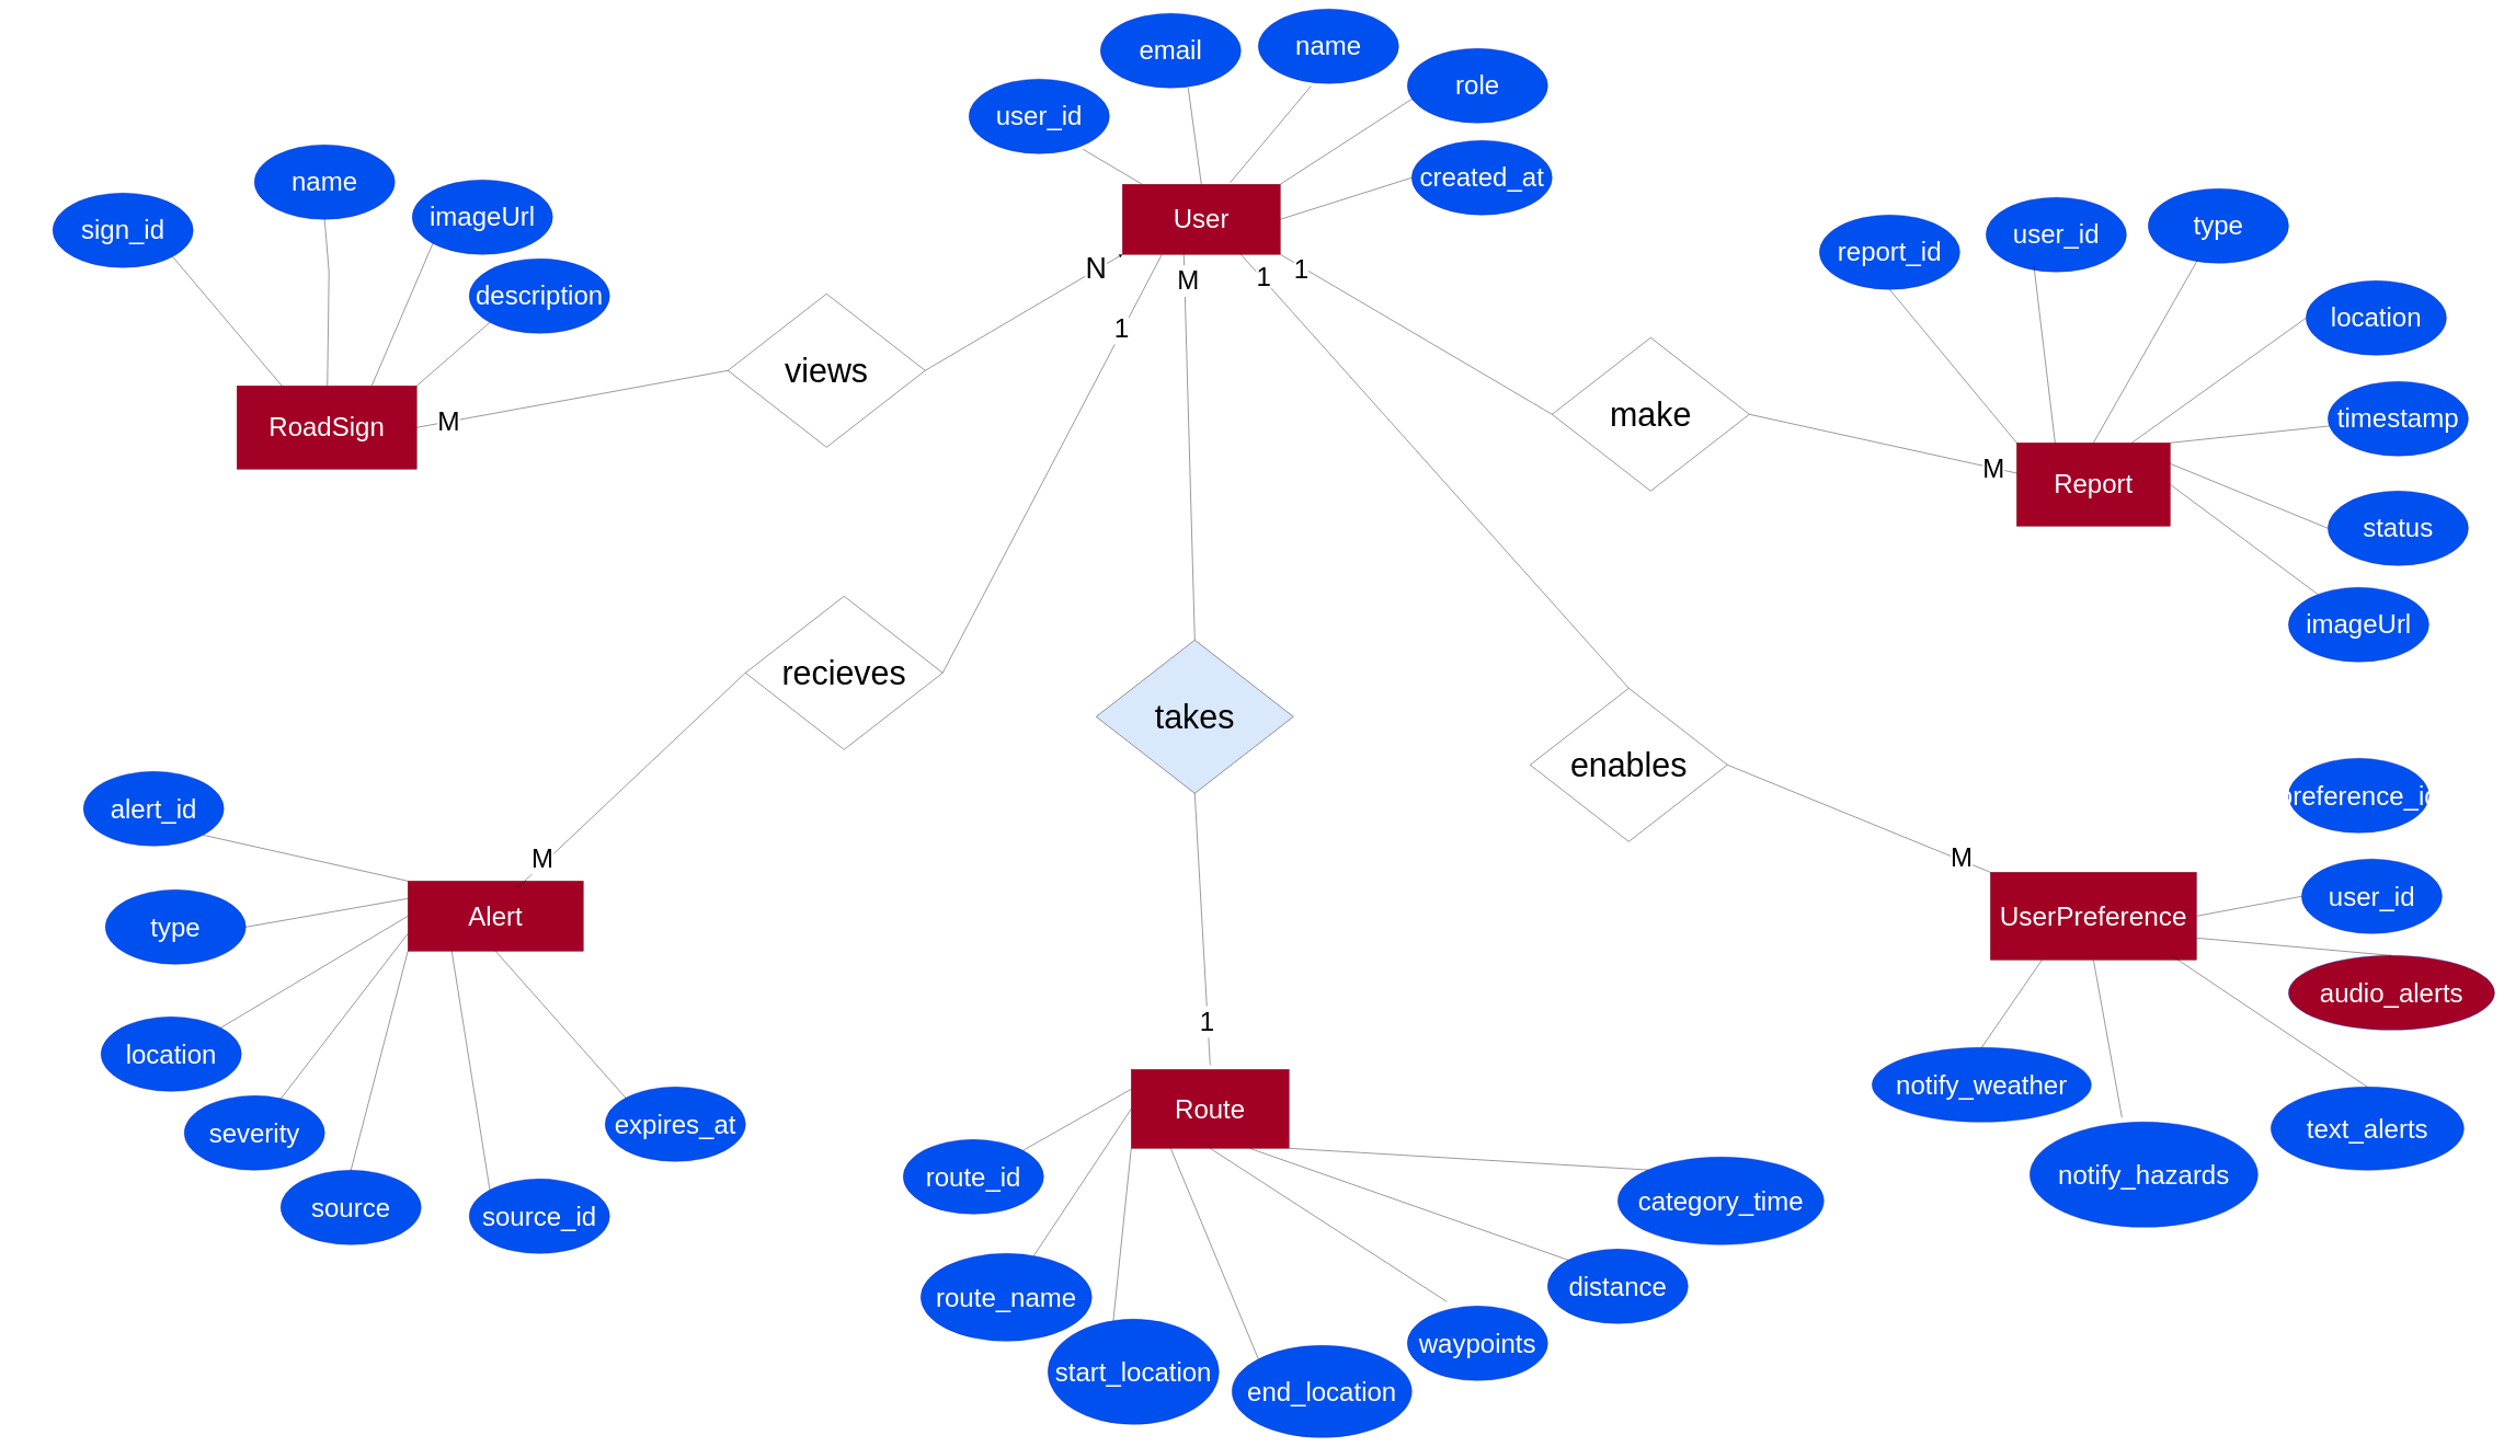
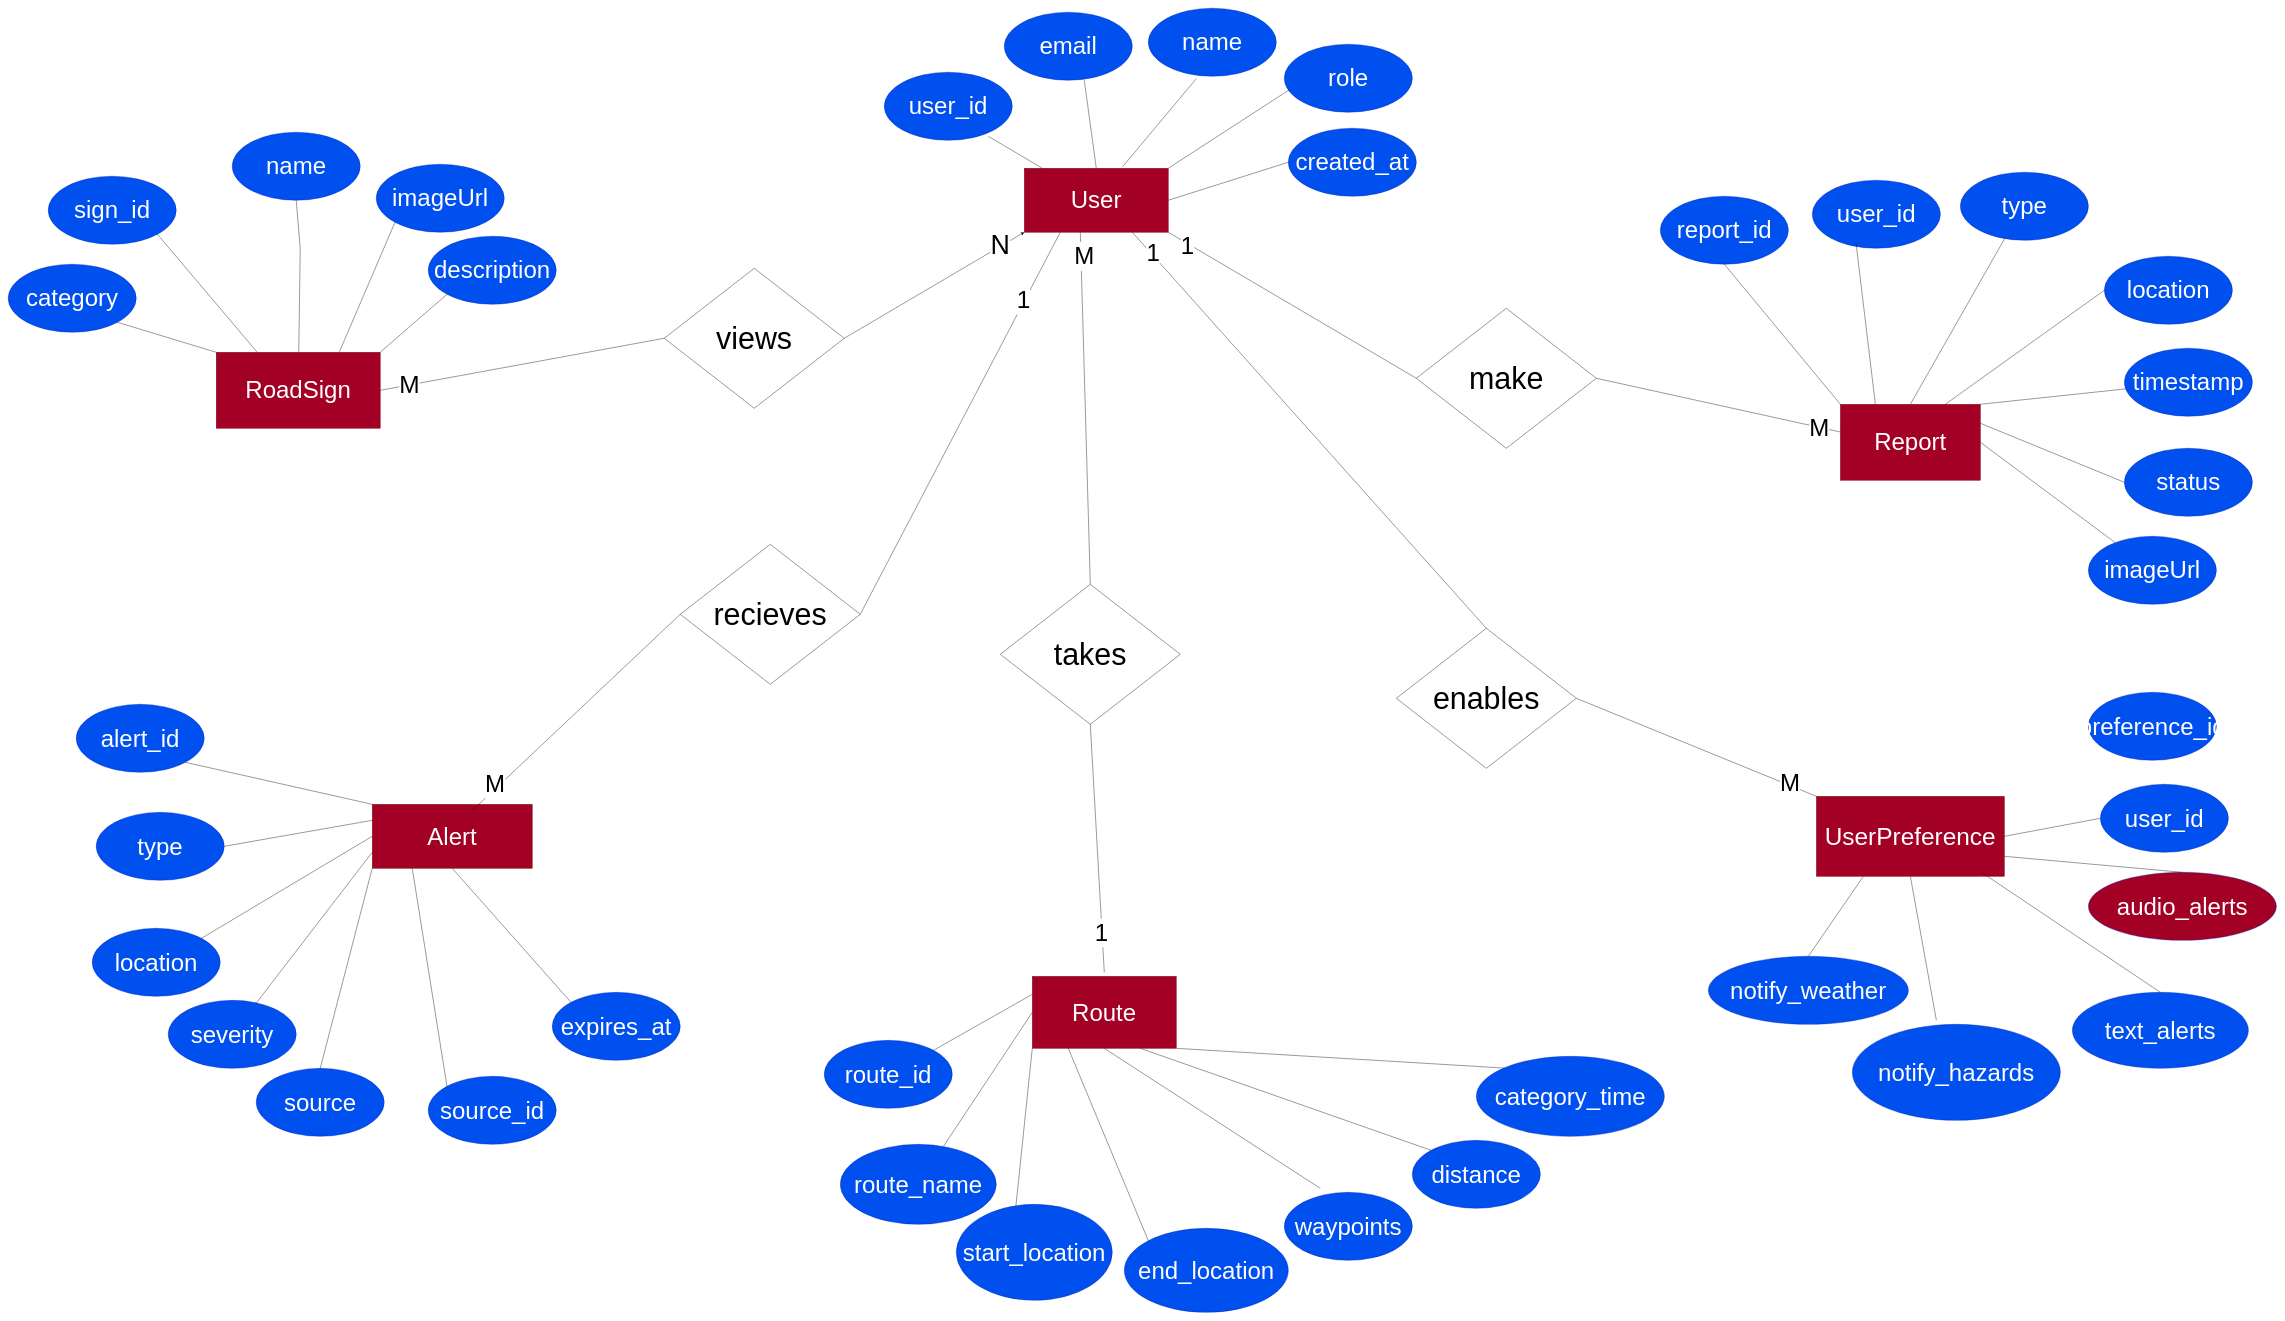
+ <mxCell id="22" value="&lt;font style=&quot;font-size: 60px;&quot;&gt;category&lt;/font&gt;" style="ellipse;whiteSpace=wrap;html=1;fillColor=#0050ef;fontColor=#ffffff;strokeColor=#001DBC;" parent="1" vertex="1"><mxGeometry x="20" y="660" width="320" height="170" as="geometry" /></mxCell>
+ <mxCell id="25" value="" style="endArrow=none;html=1;rounded=0;entryX=1;entryY=1;entryDx=0;entryDy=0;exitX=0;exitY=0;exitDx=0;exitDy=0;" parent="1" source="3" target="22" edge="1"><mxGeometry width="50" height="50" relative="1" as="geometry"><mxPoint x="2610" y="1430" as="sourcePoint" /><mxPoint x="2660" y="1380" as="targetPoint" /></mxGeometry></mxCell>
- <mxCell id="83" value="&lt;font style=&quot;font-size: 76px;&quot;&gt;takes&lt;/font&gt;" style="rhombus;whiteSpace=wrap;html=1;fillColor=#dae8fc;" parent="1" vertex="1"><mxGeometry x="2500" y="1460" width="450" height="350" as="geometry" /></mxCell>
+ <mxCell id="83" value="&lt;font style=&quot;font-size: 76px;&quot;&gt;takes&lt;/font&gt;" style="rhombus;whiteSpace=wrap;html=1;" parent="1" vertex="1"><mxGeometry x="2500" y="1460" width="450" height="350" as="geometry" /></mxCell>
